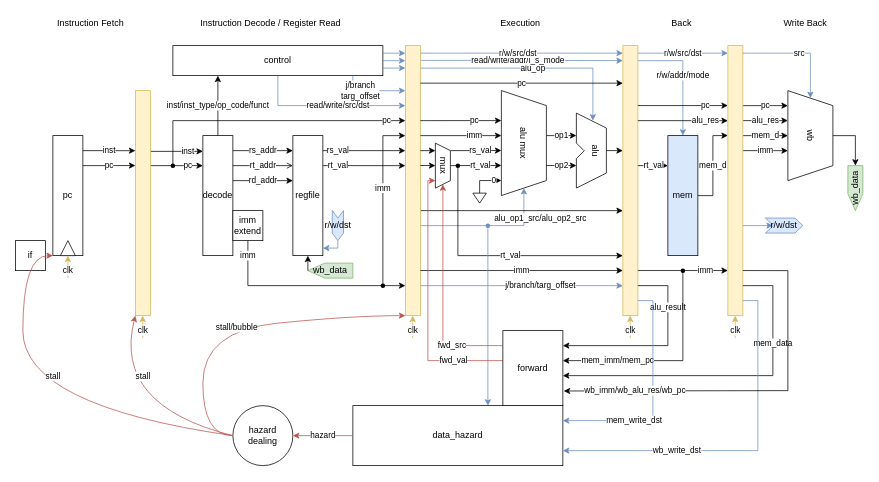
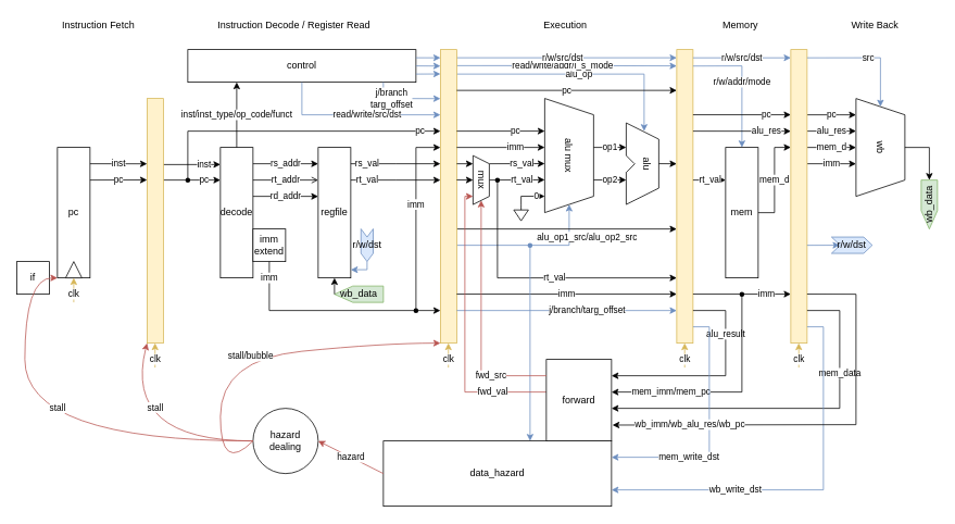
- <mxCell id="41" value="Back" style="text;html=1;align=center;verticalAlign=middle;resizable=0;points=[];autosize=1;strokeColor=none;fillColor=none;" parent="1" vertex="1"><mxGeometry x="877.95" y="20" width="60" height="20" as="geometry" /></mxCell>
+ <mxCell id="41" value="Memory" style="text;html=1;align=center;verticalAlign=middle;resizable=0;points=[];autosize=1;strokeColor=none;fillColor=none;" parent="1" vertex="1"><mxGeometry x="877.95" y="20" width="60" height="20" as="geometry" /></mxCell>
- <mxCell id="37" value="mem" style="whiteSpace=wrap;html=1;fillColor=#dae8fc;" parent="1" vertex="1"><mxGeometry x="890" y="180" width="40" height="160" as="geometry" /></mxCell>
+ <mxCell id="37" value="mem" style="whiteSpace=wrap;html=1;" parent="1" vertex="1"><mxGeometry x="890" y="180" width="40" height="160" as="geometry" /></mxCell>
- <mxCell id="92" value="hazard dealing" style="ellipse;whiteSpace=wrap;html=1;aspect=fixed;" parent="1" vertex="1"><mxGeometry x="310" y="540" width="80" height="80" as="geometry" /></mxCell>
+ <mxCell id="92" value="hazard dealing" style="ellipse;whiteSpace=wrap;html=1;aspect=fixed;" parent="1" vertex="1"><mxGeometry x="310" y="500" width="80" height="80" as="geometry" /></mxCell>
